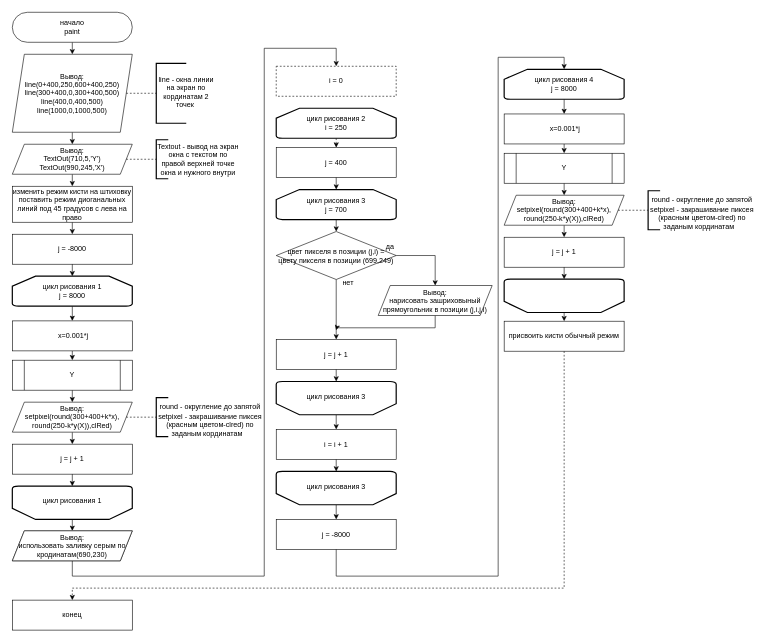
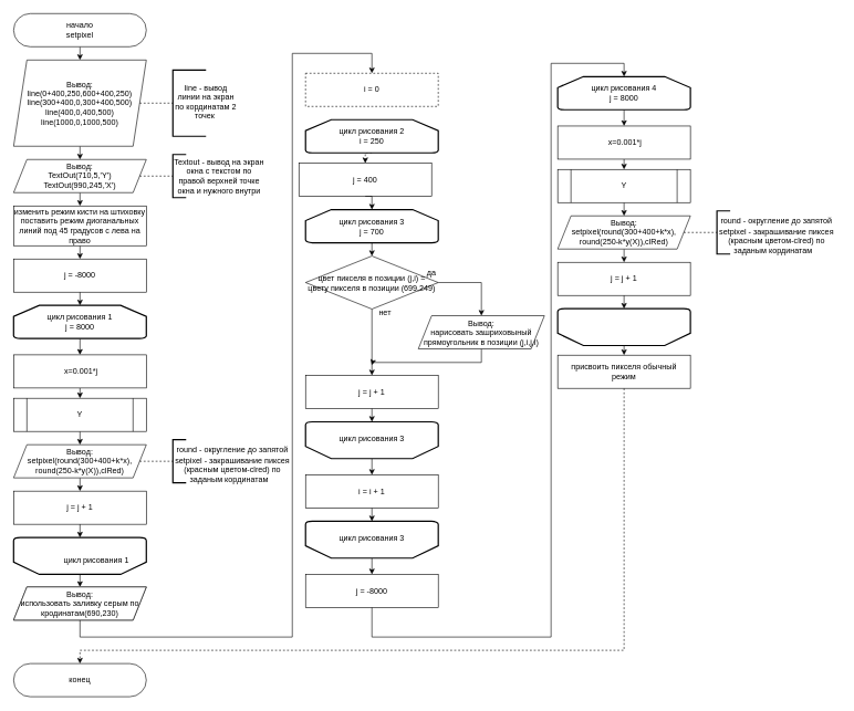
- <mxCell id="3" value="начало&lt;br&gt;paint" style="rounded=1;whiteSpace=wrap;html=1;arcSize=50;" vertex="1" parent="1"><mxGeometry x="20" y="20" width="200" height="50" as="geometry" /></mxCell>
+ <mxCell id="3" value="начало&lt;br&gt;setpixel" style="rounded=1;whiteSpace=wrap;html=1;arcSize=50;" vertex="1" parent="1"><mxGeometry x="20" y="20" width="200" height="50" as="geometry" /></mxCell>
- <mxCell id="8" value="line - окна линии на экран по кординатам 2 точек&amp;nbsp;" style="text;html=1;strokeColor=none;fillColor=none;align=center;verticalAlign=middle;whiteSpace=wrap;rounded=0;" vertex="1" parent="1"><mxGeometry x="260" y="105" width="100" height="95" as="geometry" /></mxCell>
+ <mxCell id="8" value="line - вывод линии на экран по кординатам 2 точек&amp;nbsp;" style="text;html=1;strokeColor=none;fillColor=none;align=center;verticalAlign=middle;whiteSpace=wrap;rounded=0;" vertex="1" parent="1"><mxGeometry x="260" y="105" width="100" height="95" as="geometry" /></mxCell>
- <mxCell id="40" value="j = 400" style="rounded=0;whiteSpace=wrap;html=1;" vertex="1" parent="1"><mxGeometry x="460" y="245.5" width="200" height="50" as="geometry" /></mxCell>
+ <mxCell id="40" value="j = 400" style="rounded=0;whiteSpace=wrap;html=1;" vertex="1" parent="1"><mxGeometry x="450" y="245.5" width="200" height="50" as="geometry" /></mxCell>
- <mxCell id="81" value="присвоить кисти обычный режим" style="rounded=0;whiteSpace=wrap;html=1;" vertex="1" parent="1"><mxGeometry x="840" y="535" width="200" height="50" as="geometry" /></mxCell>
+ <mxCell id="81" value="присвоить пикселя обычный режим" style="rounded=0;whiteSpace=wrap;html=1;" vertex="1" parent="1"><mxGeometry x="840" y="535" width="200" height="50" as="geometry" /></mxCell>
- <mxCell id="24" value="цикл рисования 1" style="text;html=1;strokeColor=none;fillColor=none;align=center;verticalAlign=middle;whiteSpace=wrap;rounded=0;" vertex="1" parent="1"><mxGeometry x="60" y="820" width="120" height="30" as="geometry" /></mxCell>
+ <mxCell id="24" value="цикл рисования 1" style="text;html=1;strokeColor=none;fillColor=none;align=center;verticalAlign=middle;whiteSpace=wrap;rounded=0;" vertex="1" parent="1"><mxGeometry x="85" y="830" width="120" height="30" as="geometry" /></mxCell>
- <mxCell id="82" value="конец" style="whiteSpace=wrap;html=1;arcSize=50;rounded=0;" vertex="1" parent="1"><mxGeometry x="20" y="1000" width="200" height="50" as="geometry" /></mxCell>
+ <mxCell id="82" value="конец" style="rounded=1;whiteSpace=wrap;html=1;arcSize=50;" vertex="1" parent="1"><mxGeometry x="20" y="1000" width="200" height="50" as="geometry" /></mxCell>
